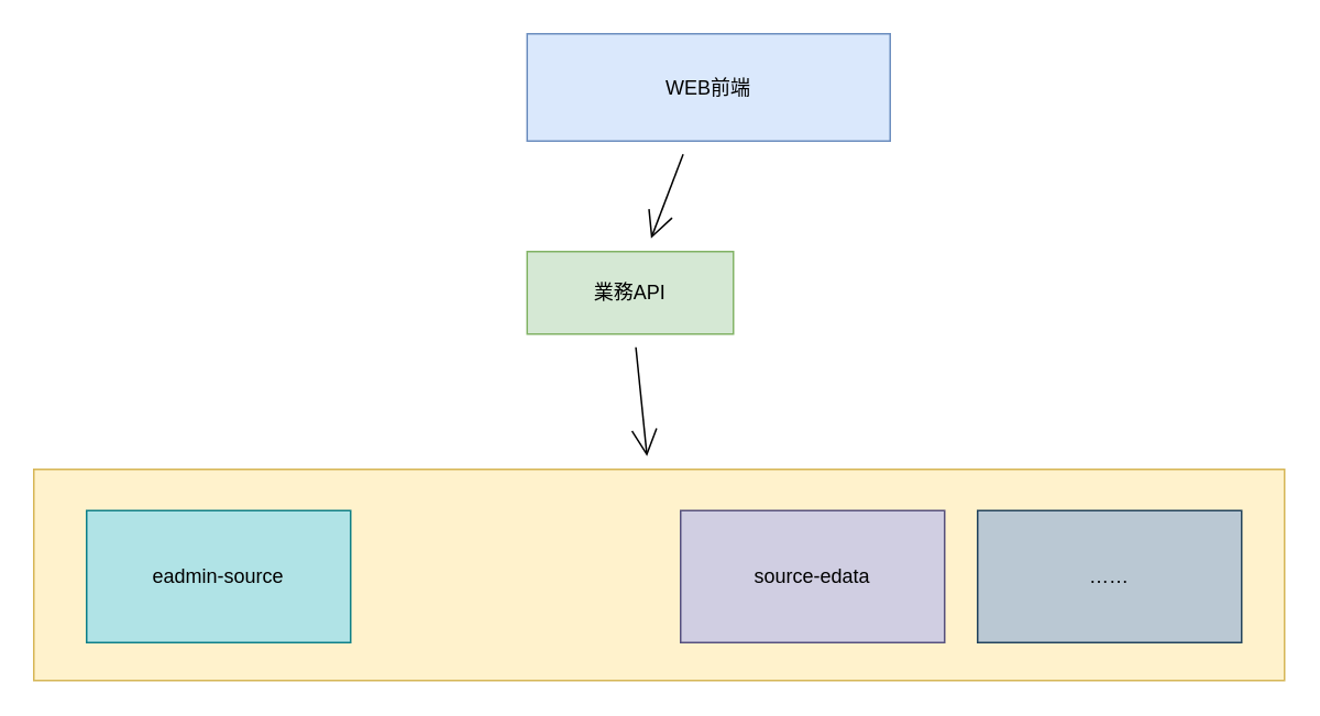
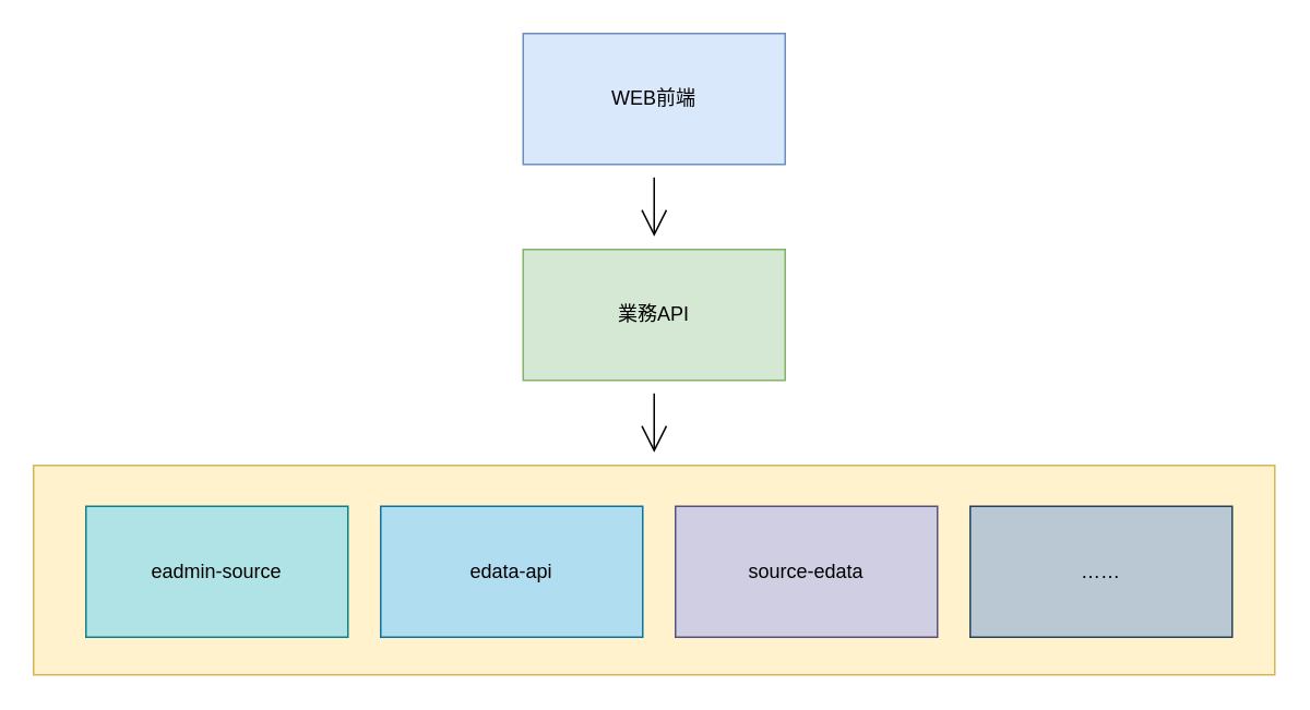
- <mxCell id="3" value="WEB前端" style="rounded=0;whiteSpace=wrap;html=1;fillColor=#dae8fc;strokeColor=#6c8ebf;" vertex="1" parent="1"><mxGeometry x="319" y="20" width="220" height="65" as="geometry" /></mxCell>
+ <mxCell id="3" value="WEB前端" style="rounded=0;whiteSpace=wrap;html=1;fillColor=#dae8fc;strokeColor=#6c8ebf;" vertex="1" parent="1"><mxGeometry x="319" y="20" width="160" height="80" as="geometry" /></mxCell>
- <mxCell id="5" value="業務API" style="rounded=0;whiteSpace=wrap;html=1;fillColor=#d5e8d4;strokeColor=#82b366;" vertex="1" parent="1"><mxGeometry x="319" y="152" width="125" height="50" as="geometry" /></mxCell>
+ <mxCell id="5" value="業務API" style="rounded=0;whiteSpace=wrap;html=1;fillColor=#d5e8d4;strokeColor=#82b366;" vertex="1" parent="1"><mxGeometry x="319" y="152" width="160" height="80" as="geometry" /></mxCell>
+ <mxCell id="8" value="edata-api" style="rounded=0;whiteSpace=wrap;html=1;fillColor=#b1ddf0;strokeColor=#10739e;" vertex="1" parent="1"><mxGeometry x="232" y="309" width="160" height="80" as="geometry" /></mxCell>
